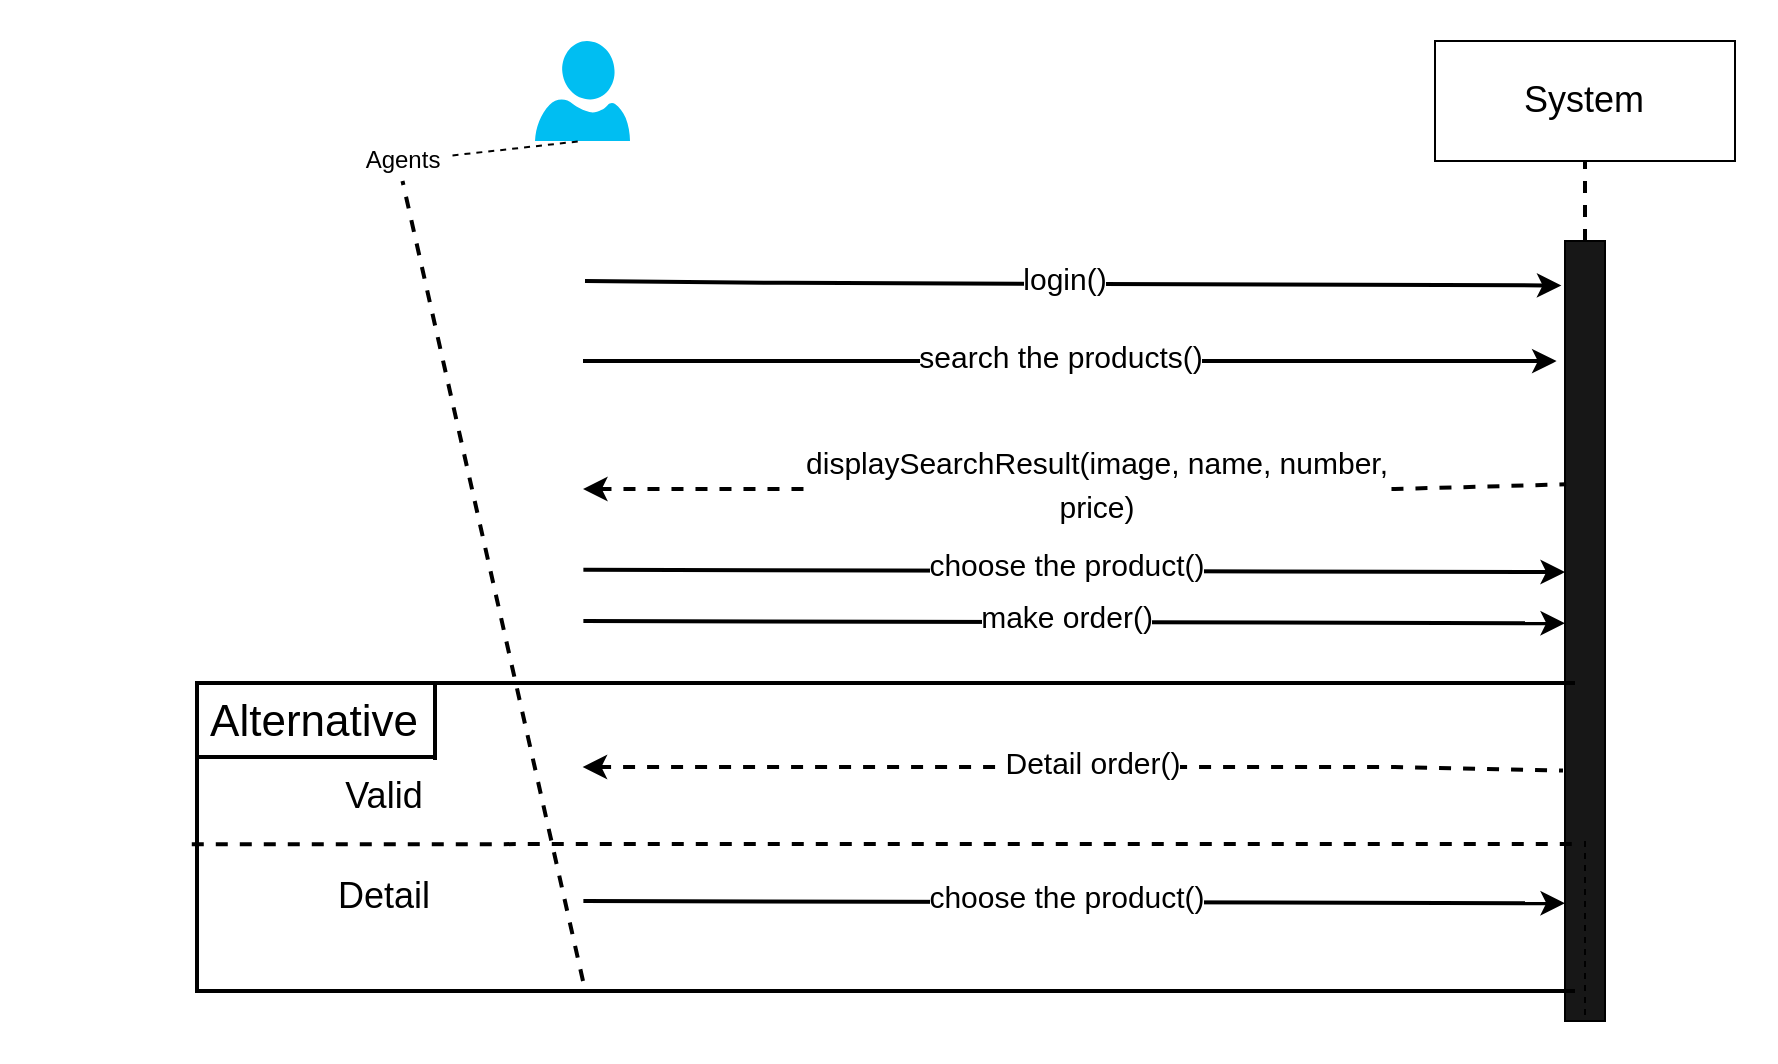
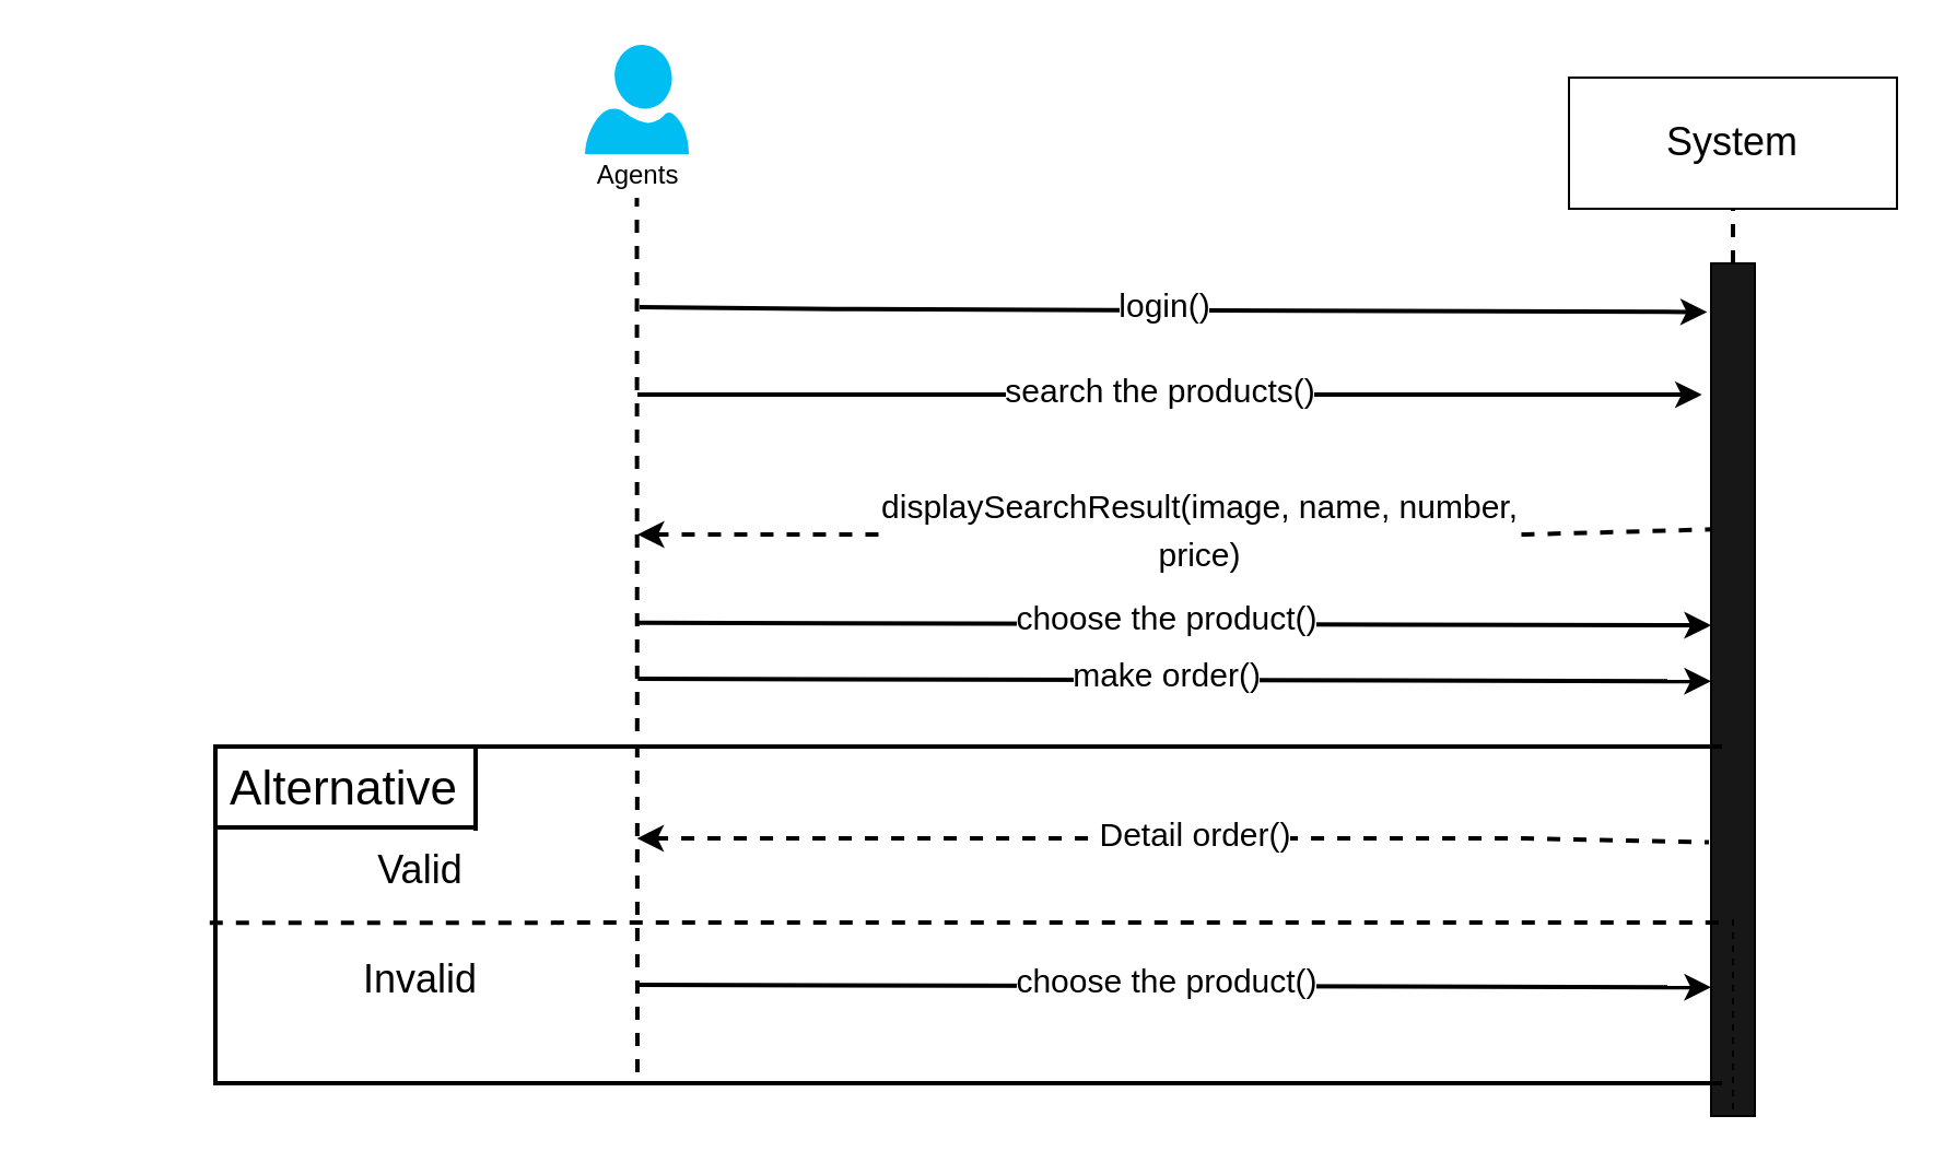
- <mxCell id="6" value="&lt;font style=&quot;font-size: 18px&quot;&gt;System&lt;/font&gt;" style="rounded=0;whiteSpace=wrap;html=1;" vertex="1" parent="1"><mxGeometry x="717" y="20" width="150" height="60" as="geometry" /></mxCell>
+ <mxCell id="6" value="&lt;font style=&quot;font-size: 18px&quot;&gt;System&lt;/font&gt;" style="rounded=0;whiteSpace=wrap;html=1;" vertex="1" parent="1"><mxGeometry x="717" y="35" width="150" height="60" as="geometry" /></mxCell>
- <mxCell id="4" value="Agents" style="text;html=1;align=center;verticalAlign=middle;resizable=0;points=[];autosize=1;strokeColor=none;fillColor=none;" vertex="1" parent="1"><mxGeometry x="175.75" y="70" width="50" height="20" as="geometry" /></mxCell>
+ <mxCell id="4" value="Agents" style="text;html=1;align=center;verticalAlign=middle;resizable=0;points=[];autosize=1;strokeColor=none;fillColor=none;" vertex="1" parent="1"><mxGeometry x="265.75" y="70" width="50" height="20" as="geometry" /></mxCell>
- <mxCell id="28" value="&lt;font style=&quot;font-size: 18px&quot;&gt;Detail&lt;/font&gt;" style="text;html=1;strokeColor=none;fillColor=none;align=center;verticalAlign=middle;whiteSpace=wrap;rounded=0;fontSize=15;" vertex="1" parent="1"><mxGeometry y="433" width="190" height="30" as="geometry" x="97" /></mxCell>
+ <mxCell id="28" value="&lt;font style=&quot;font-size: 18px&quot;&gt;Invalid&lt;/font&gt;" style="text;html=1;strokeColor=none;fillColor=none;align=center;verticalAlign=middle;whiteSpace=wrap;rounded=0;fontSize=15;" vertex="1" parent="1"><mxGeometry y="433" width="190" height="30" as="geometry" x="97" /></mxCell>
